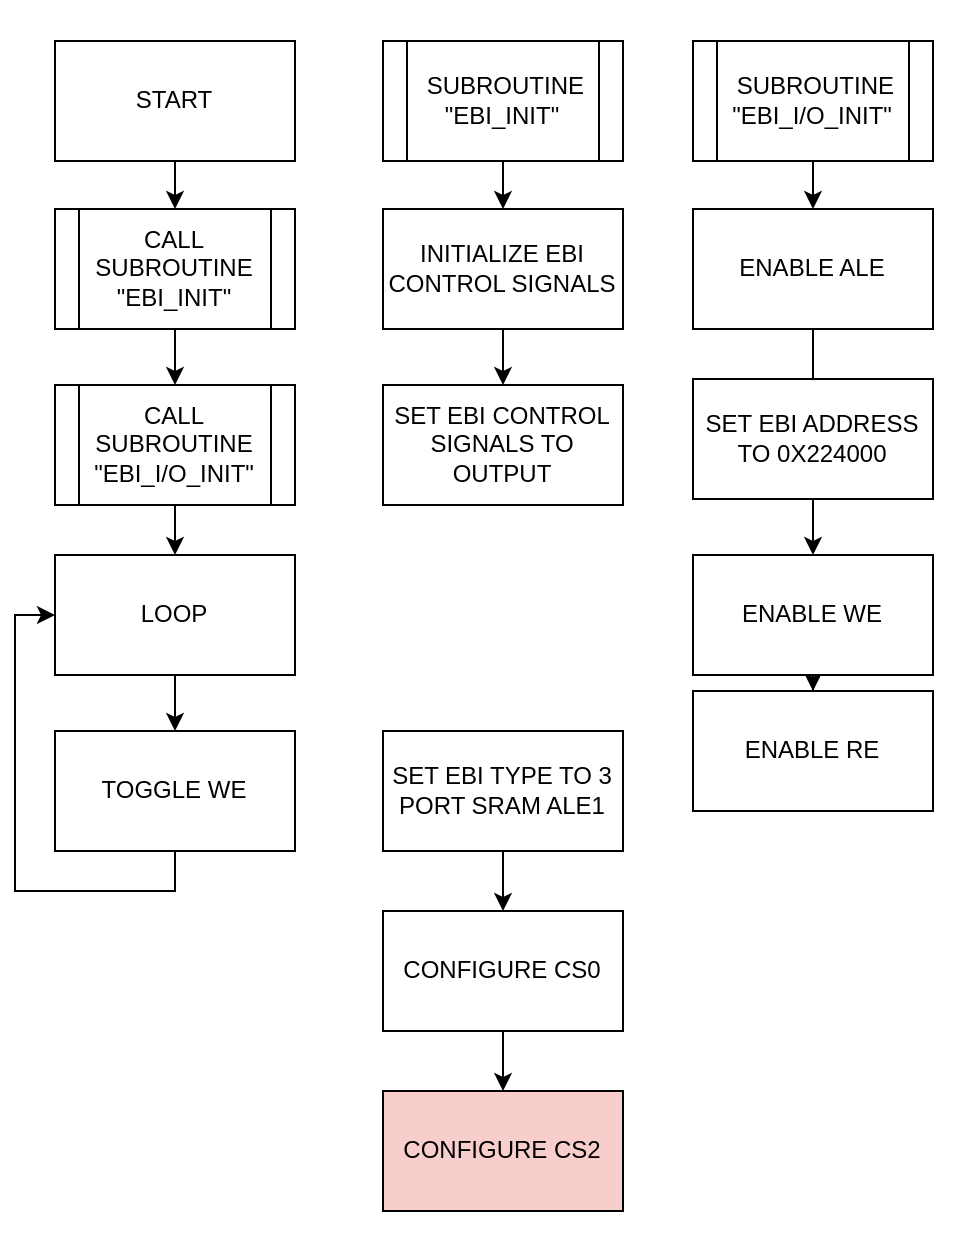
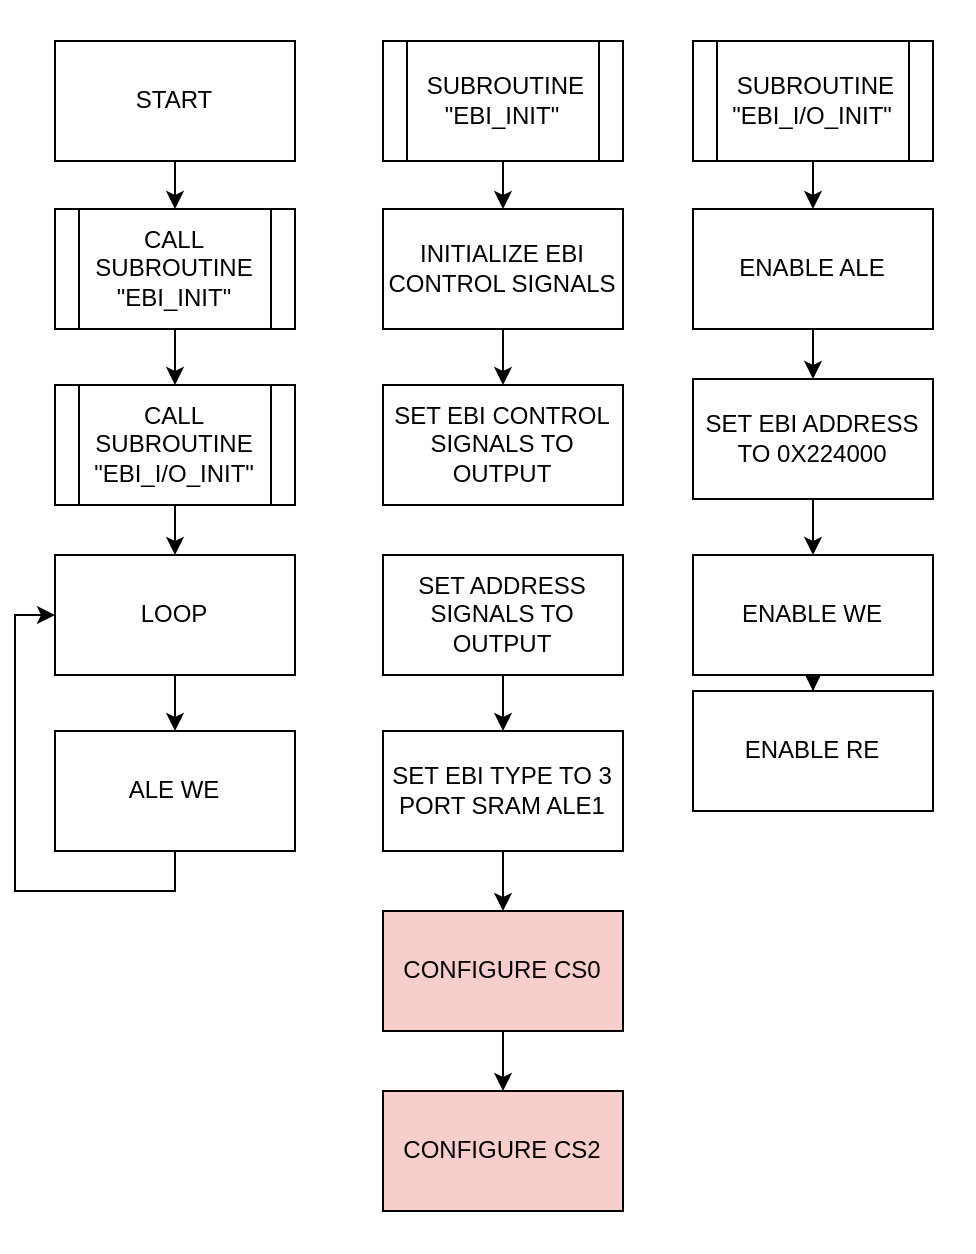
- <mxCell id="22" style="edgeStyle=orthogonalEdgeStyle;rounded=0;orthogonalLoop=1;jettySize=auto;html=1;exitX=0.5;exitY=1;exitDx=0;exitDy=0;entryX=0.5;entryY=0;entryDx=0;entryDy=0;endArrow=none;" edge="1" parent="1" source="23" target="25"><mxGeometry relative="1" as="geometry" /></mxCell>
+ <mxCell id="22" style="edgeStyle=orthogonalEdgeStyle;rounded=0;orthogonalLoop=1;jettySize=auto;html=1;exitX=0.5;exitY=1;exitDx=0;exitDy=0;entryX=0.5;entryY=0;entryDx=0;entryDy=0;" edge="1" parent="1" source="23" target="25"><mxGeometry relative="1" as="geometry" /></mxCell>
+ <mxCell id="12" value="SET ADDRESS SIGNALS TO OUTPUT" style="whiteSpace=wrap;html=1;rounded=0;" vertex="1" parent="1"><mxGeometry x="184" y="277" width="120" height="60" as="geometry" /></mxCell>
+ <mxCell id="11" value="" style="edgeStyle=orthogonalEdgeStyle;rounded=0;orthogonalLoop=1;jettySize=auto;html=1;" edge="1" parent="1" source="12" target="14"><mxGeometry relative="1" as="geometry" /></mxCell>
- <mxCell id="32" value="TOGGLE WE" style="whiteSpace=wrap;html=1;rounded=0;" vertex="1" parent="1"><mxGeometry x="20" y="365" width="120" height="60" as="geometry" /></mxCell>
+ <mxCell id="32" value="ALE WE" style="whiteSpace=wrap;html=1;rounded=0;" vertex="1" parent="1"><mxGeometry x="20" y="365" width="120" height="60" as="geometry" /></mxCell>
- <mxCell id="16" value="CONFIGURE CS0" style="whiteSpace=wrap;html=1;rounded=0;" vertex="1" parent="1"><mxGeometry x="184" y="455" width="120" height="60" as="geometry" /></mxCell>
+ <mxCell id="16" value="CONFIGURE CS0" style="whiteSpace=wrap;html=1;rounded=0;fillColor=#f8cecc;" vertex="1" parent="1"><mxGeometry x="184" y="455" width="120" height="60" as="geometry" /></mxCell>
